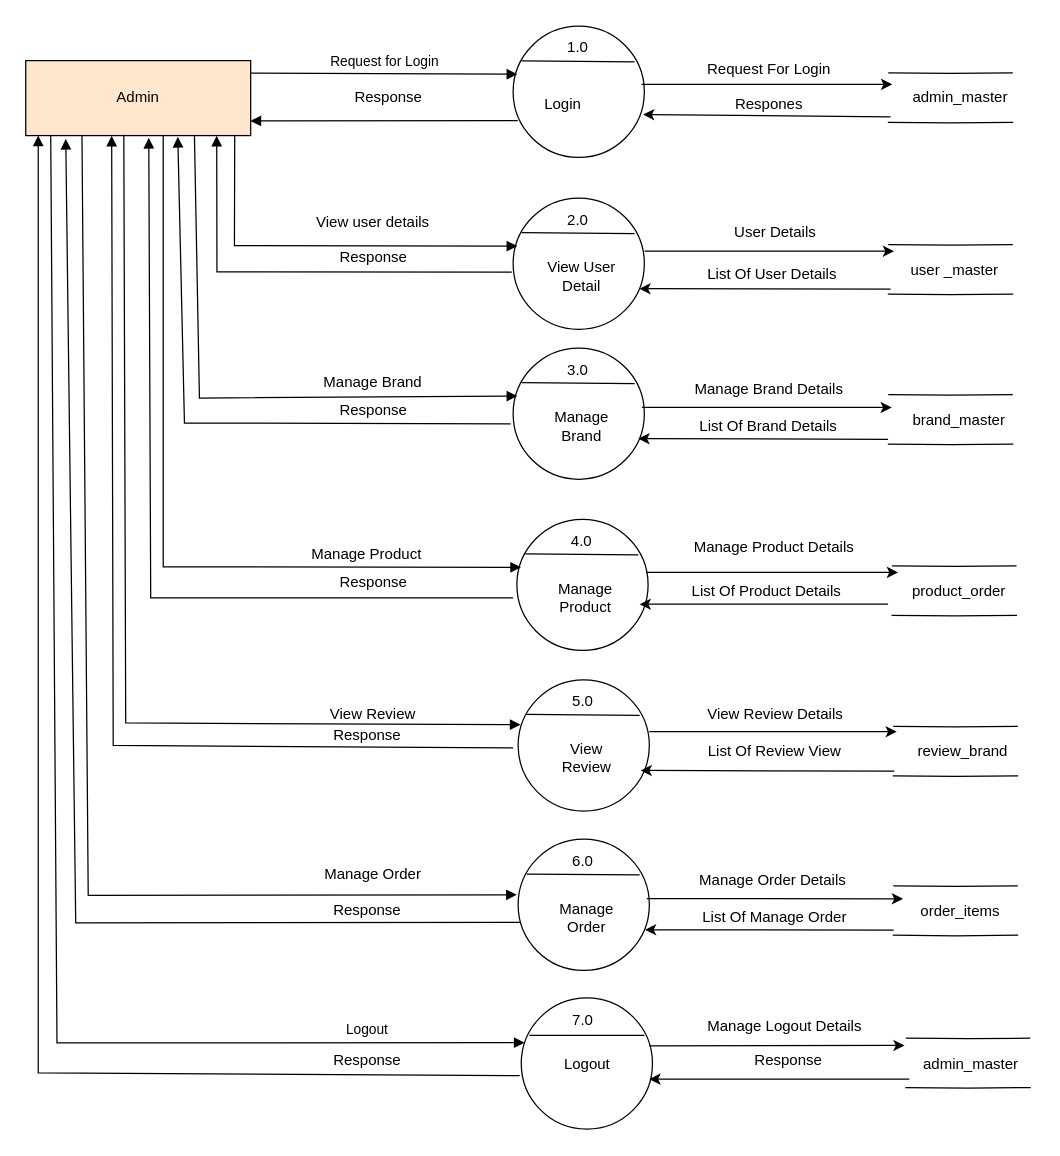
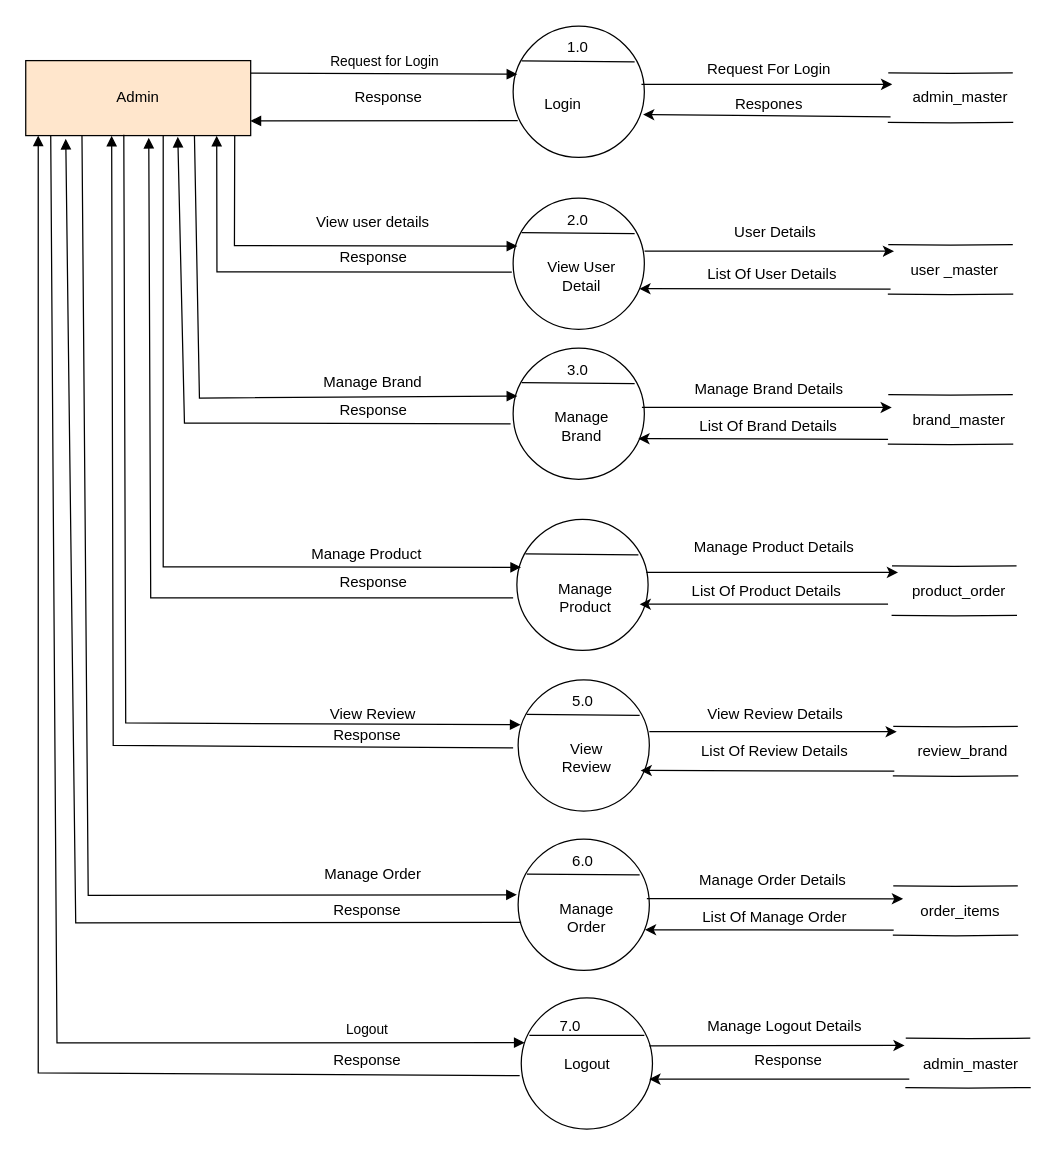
- <mxCell id="43" value="4.0" style="text;html=1;align=center;verticalAlign=middle;whiteSpace=wrap;rounded=0;" parent="1" vertex="1"><mxGeometry x="435" y="417.5" width="60" height="30" as="geometry" /></mxCell>
- <mxCell id="65" value="List Of Review View" style="text;html=1;align=center;verticalAlign=middle;whiteSpace=wrap;rounded=0;" parent="1" vertex="1"><mxGeometry x="544" y="586" width="151" height="30" as="geometry" /></mxCell>
+ <mxCell id="65" value="List Of Review Details" style="text;html=1;align=center;verticalAlign=middle;whiteSpace=wrap;rounded=0;" parent="1" vertex="1"><mxGeometry x="544" y="586" width="151" height="30" as="geometry" /></mxCell>
- <mxCell id="83" value="7.0" style="text;strokeColor=none;align=center;fillColor=none;html=1;verticalAlign=middle;whiteSpace=wrap;rounded=0;" parent="1" vertex="1"><mxGeometry x="436" y="801" width="60" height="30" as="geometry" /></mxCell>
+ <mxCell id="83" value="7.0" style="text;strokeColor=none;align=center;fillColor=none;html=1;verticalAlign=middle;whiteSpace=wrap;rounded=0;" parent="1" vertex="1"><mxGeometry x="426" y="806" width="60" height="30" as="geometry" /></mxCell>
